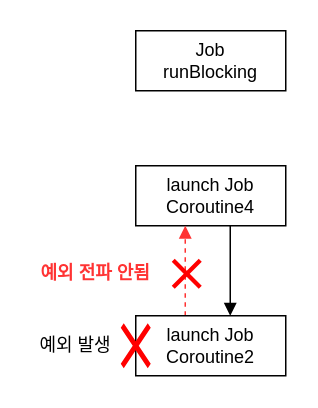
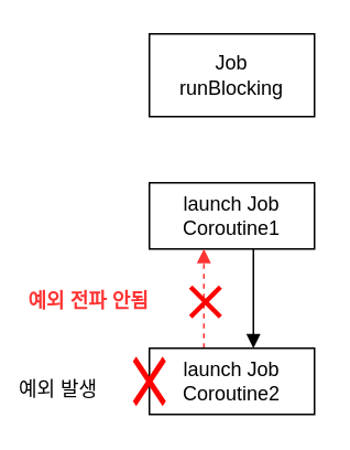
- <mxCell id="2" value="Job&lt;div&gt;runBlocking&lt;/div&gt;" style="rounded=0;whiteSpace=wrap;html=1;" vertex="1" parent="1"><mxGeometry x="90" y="20" width="100" height="40" as="geometry" /></mxCell>
+ <mxCell id="2" value="Job&lt;div&gt;runBlocking&lt;/div&gt;" style="rounded=0;whiteSpace=wrap;html=1;" vertex="1" parent="1"><mxGeometry x="90" y="20" width="100" height="50" as="geometry" /></mxCell>
- <mxCell id="4" value="launch Job&lt;div&gt;Coroutine4&lt;/div&gt;" style="rounded=0;whiteSpace=wrap;html=1;" vertex="1" parent="1"><mxGeometry x="90" y="110" width="100" height="40" as="geometry" /></mxCell>
+ <mxCell id="4" value="launch Job&lt;div&gt;Coroutine1&lt;/div&gt;" style="rounded=0;whiteSpace=wrap;html=1;" vertex="1" parent="1"><mxGeometry x="90" y="110" width="100" height="40" as="geometry" /></mxCell>
- <mxCell id="8" value="예외 전파 안됨" style="text;html=1;align=center;verticalAlign=middle;whiteSpace=wrap;rounded=0;fontColor=#FF3333;fontStyle=1" vertex="1" parent="1"><mxGeometry x="20" y="167" width="87" height="30" as="geometry" /></mxCell>
+ <mxCell id="8" value="예외 전파 안됨" style="text;html=1;align=center;verticalAlign=middle;whiteSpace=wrap;rounded=0;fontColor=#FF3333;fontStyle=1" vertex="1" parent="1"><mxGeometry x="10" y="167" width="87" height="30" as="geometry" /></mxCell>
- <mxCell id="5" value="예외 발생" style="text;html=1;align=center;verticalAlign=middle;whiteSpace=wrap;rounded=0;" vertex="1" parent="1"><mxGeometry x="20" y="215" width="60" height="30" as="geometry" /></mxCell>
+ <mxCell id="5" value="예외 발생" style="text;html=1;align=center;verticalAlign=middle;whiteSpace=wrap;rounded=0;" vertex="1" parent="1"><mxGeometry x="5" y="220" width="60" height="30" as="geometry" /></mxCell>
